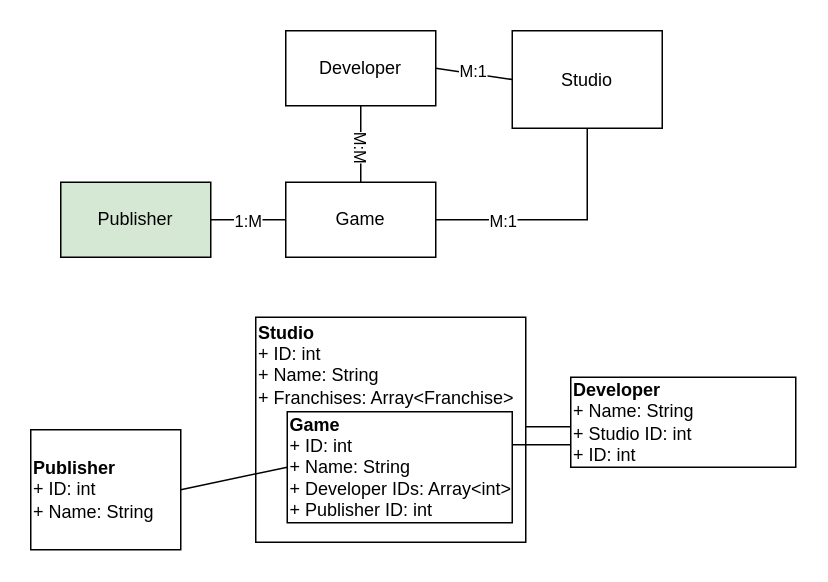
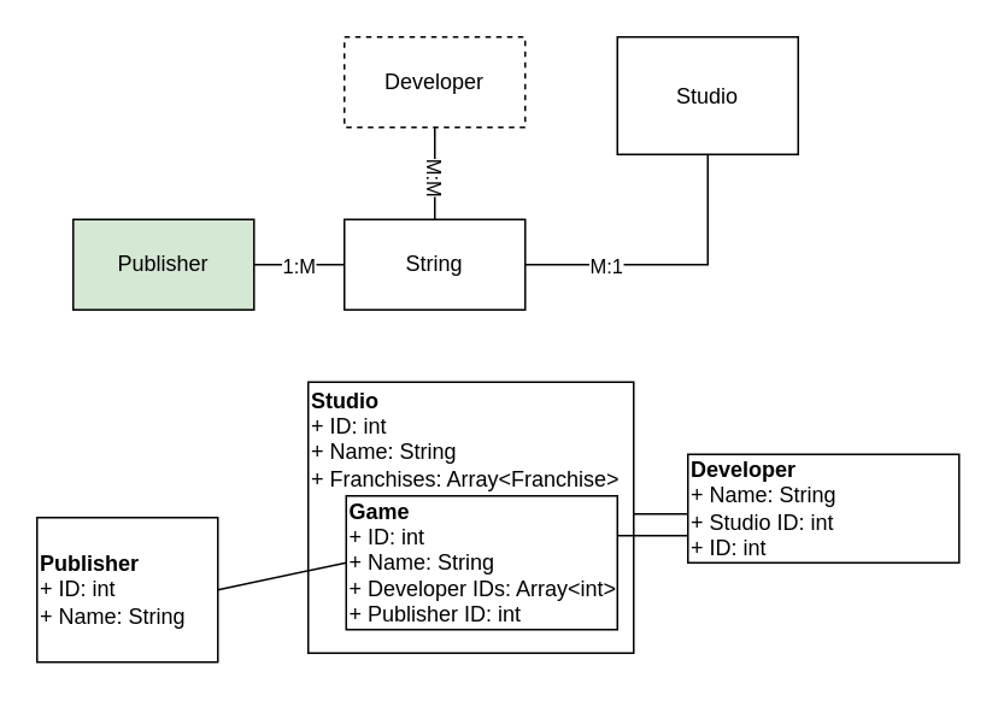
- <mxCell id="13" value="Developer" style="rounded=0;whiteSpace=wrap;html=1;" parent="1" vertex="1"><mxGeometry x="190" y="20" width="100" height="50" as="geometry" /></mxCell>
+ <mxCell id="13" value="Developer" style="rounded=0;whiteSpace=wrap;html=1;dashed=1;" parent="1" vertex="1"><mxGeometry x="190" y="20" width="100" height="50" as="geometry" /></mxCell>
- <mxCell id="9" style="rounded=0;orthogonalLoop=1;jettySize=auto;html=1;endArrow=none;endFill=0;entryX=0;entryY=0.5;entryDx=0;entryDy=0;exitX=1;exitY=0.5;exitDx=0;exitDy=0;" parent="1" source="13" target="3" edge="1"><mxGeometry relative="1" as="geometry" /></mxCell>
- <mxCell id="10" value="M:1" style="edgeLabel;html=1;align=center;verticalAlign=middle;resizable=0;points=[];" parent="9" vertex="1" connectable="0"><mxGeometry x="-0.339" y="1" relative="1" as="geometry"><mxPoint x="8" as="offset" /></mxGeometry></mxCell>
- <mxCell id="8" value="Game" style="rounded=0;whiteSpace=wrap;html=1;" parent="1" vertex="1"><mxGeometry x="190" y="121" width="100" height="50" as="geometry" /></mxCell>
+ <mxCell id="8" value="String" style="rounded=0;whiteSpace=wrap;html=1;" parent="1" vertex="1"><mxGeometry x="190" y="121" width="100" height="50" as="geometry" /></mxCell>
